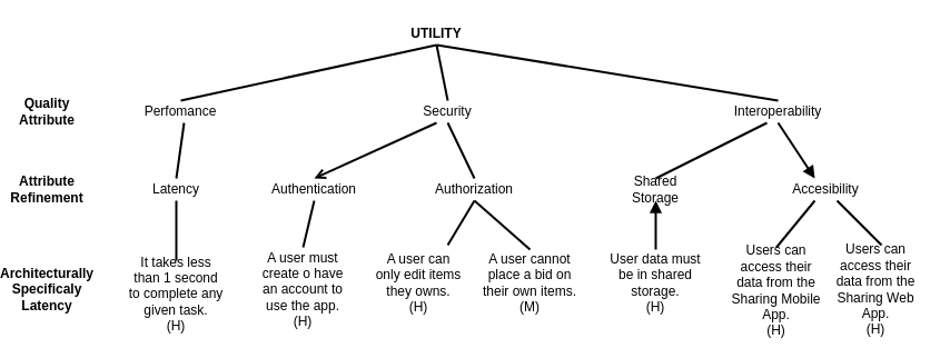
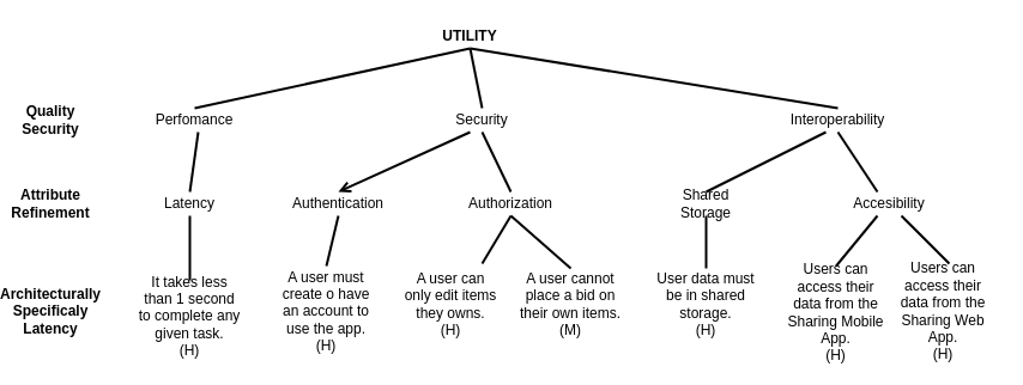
- <mxCell id="19" value="Quality Attribute" style="text;html=1;strokeColor=none;fillColor=none;align=center;verticalAlign=middle;whiteSpace=wrap;rounded=0;fontStyle=1" vertex="1" parent="1"><mxGeometry x="20" y="90" width="40" height="20" as="geometry" /></mxCell>
+ <mxCell id="19" value="Quality Security" style="text;html=1;strokeColor=none;fillColor=none;align=center;verticalAlign=middle;whiteSpace=wrap;rounded=0;fontStyle=1" vertex="1" parent="1"><mxGeometry x="20" y="90" width="40" height="20" as="geometry" /></mxCell>
- <mxCell id="18" value="" style="endArrow=block;html=1;strokeWidth=2;entryX=0.25;entryY=0;entryDx=0;entryDy=0;exitX=0.5;exitY=1;exitDx=0;exitDy=0;" edge="1" parent="1" source="6" target="16"><mxGeometry width="50" height="50" relative="1" as="geometry"><mxPoint x="700" y="120" as="sourcePoint" /><mxPoint x="620" y="170" as="targetPoint" /></mxGeometry></mxCell>
+ <mxCell id="18" value="" style="endArrow=none;html=1;strokeWidth=2;entryX=0.25;entryY=0;entryDx=0;entryDy=0;exitX=0.5;exitY=1;exitDx=0;exitDy=0;" edge="1" parent="1" source="6" target="16"><mxGeometry width="50" height="50" relative="1" as="geometry"><mxPoint x="700" y="120" as="sourcePoint" /><mxPoint x="620" y="170" as="targetPoint" /></mxGeometry></mxCell>
- <mxCell id="31" value="" style="endArrow=block;html=1;strokeWidth=2;entryX=0.5;entryY=1;entryDx=0;entryDy=0;exitX=0.5;exitY=0;exitDx=0;exitDy=0;" edge="1" parent="1" source="30" target="15"><mxGeometry width="50" height="50" relative="1" as="geometry"><mxPoint x="515" y="234" as="sourcePoint" /><mxPoint x="460" y="190" as="targetPoint" /></mxGeometry></mxCell>
+ <mxCell id="31" value="" style="endArrow=none;html=1;strokeWidth=2;entryX=0.5;entryY=1;entryDx=0;entryDy=0;exitX=0.5;exitY=0;exitDx=0;exitDy=0;" edge="1" parent="1" source="30" target="15"><mxGeometry width="50" height="50" relative="1" as="geometry"><mxPoint x="515" y="234" as="sourcePoint" /><mxPoint x="460" y="190" as="targetPoint" /></mxGeometry></mxCell>
